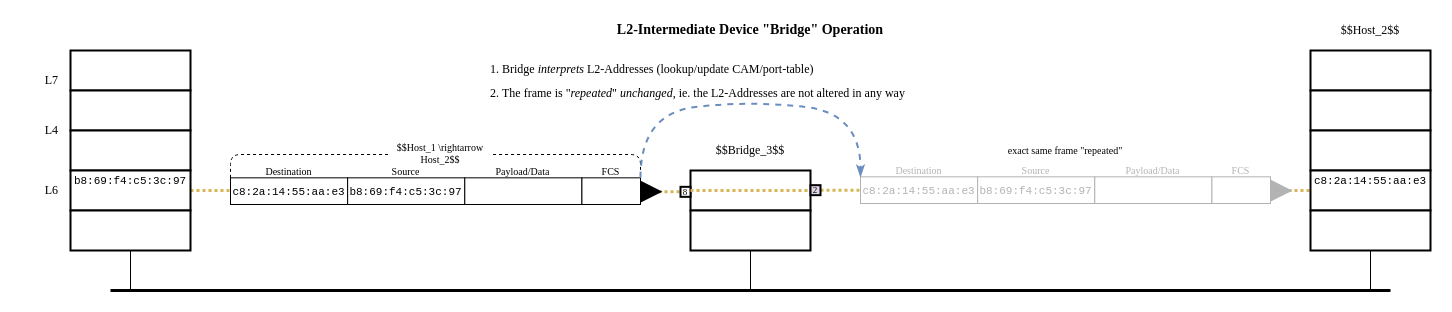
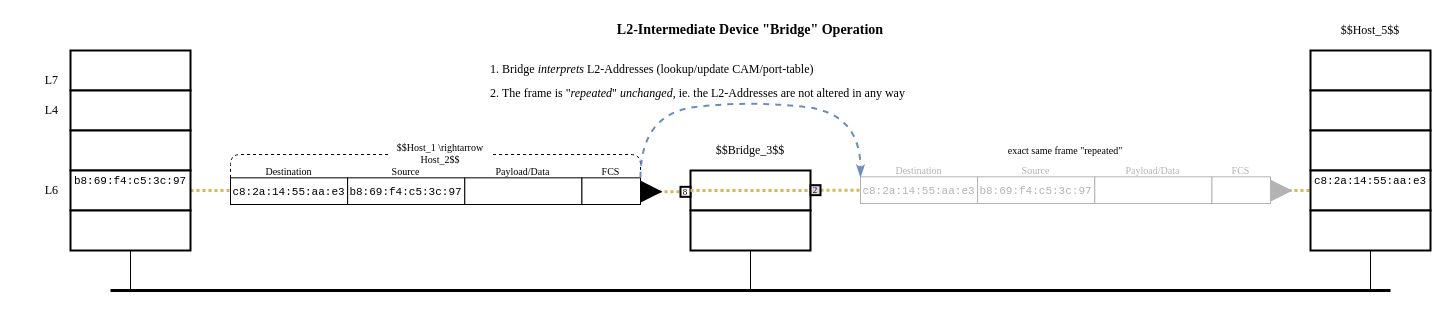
- <mxCell id="27" value="$$Host_2$$" style="text;html=1;strokeColor=none;fillColor=none;align=center;verticalAlign=middle;whiteSpace=wrap;rounded=0;fontFamily=Verdana;" parent="20" vertex="1"><mxGeometry x="40" width="40" height="20" as="geometry" /></mxCell>
+ <mxCell id="27" value="$$Host_5$$" style="text;html=1;strokeColor=none;fillColor=none;align=center;verticalAlign=middle;whiteSpace=wrap;rounded=0;fontFamily=Verdana;" parent="20" vertex="1"><mxGeometry x="40" width="40" height="20" as="geometry" /></mxCell>
- <mxCell id="15" value="L4" style="text;html=1;strokeColor=none;fillColor=none;align=right;verticalAlign=middle;whiteSpace=wrap;rounded=0;fontFamily=Verdana;" parent="1" vertex="1"><mxGeometry x="20" y="120" width="40" height="20" as="geometry" /></mxCell>
+ <mxCell id="15" value="L4" style="text;html=1;strokeColor=none;fillColor=none;align=right;verticalAlign=middle;whiteSpace=wrap;rounded=0;fontFamily=Verdana;" parent="1" vertex="1"><mxGeometry x="20" y="100" width="40" height="20" as="geometry" /></mxCell>
